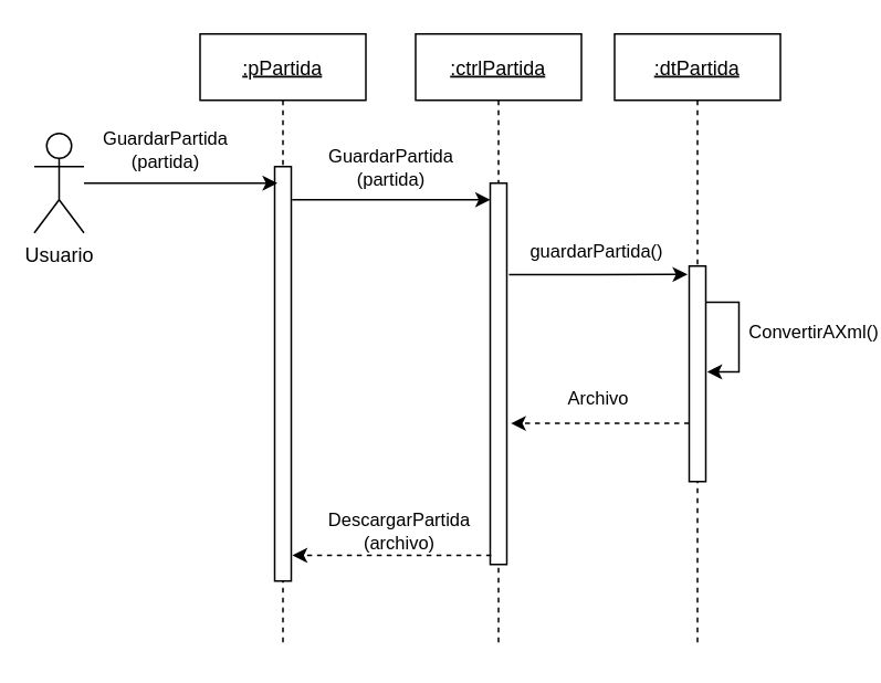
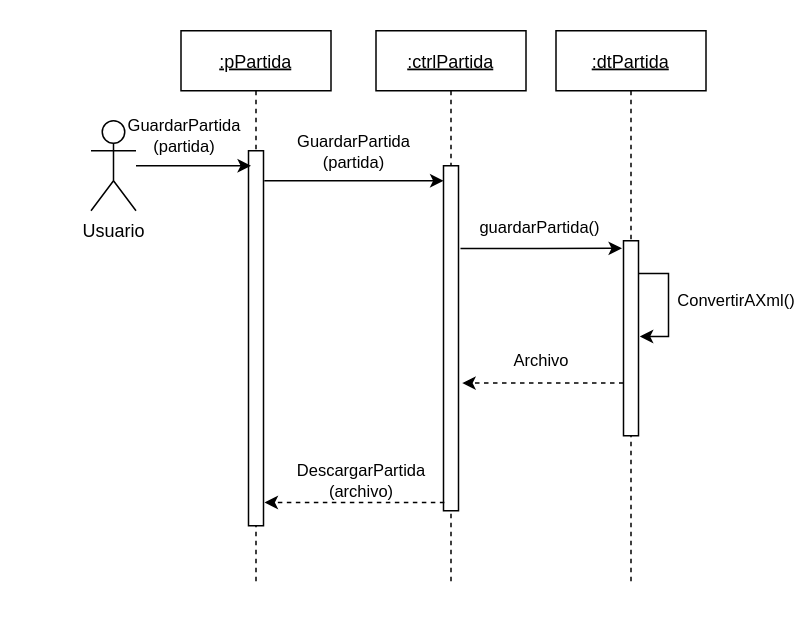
- <mxCell id="7" value="Usuario" style="shape=umlActor;verticalLabelPosition=bottom;verticalAlign=top;html=1;" vertex="1" parent="1"><mxGeometry x="20" y="80" width="30" height="60" as="geometry" /></mxCell>
+ <mxCell id="7" value="Usuario" style="shape=umlActor;verticalLabelPosition=bottom;verticalAlign=top;html=1;" vertex="1" parent="1"><mxGeometry x="60" y="80" width="30" height="60" as="geometry" /></mxCell>
